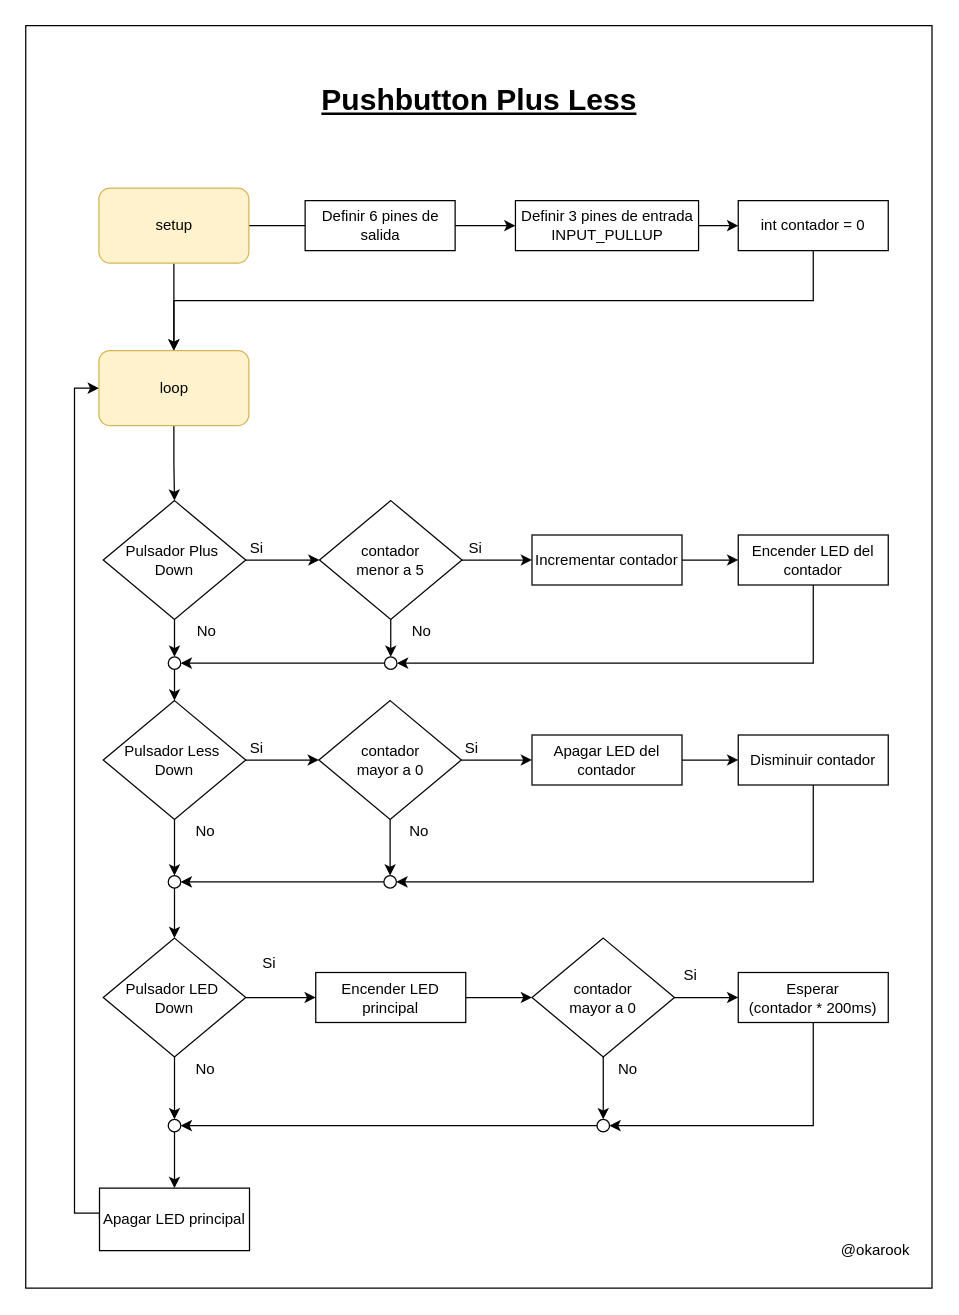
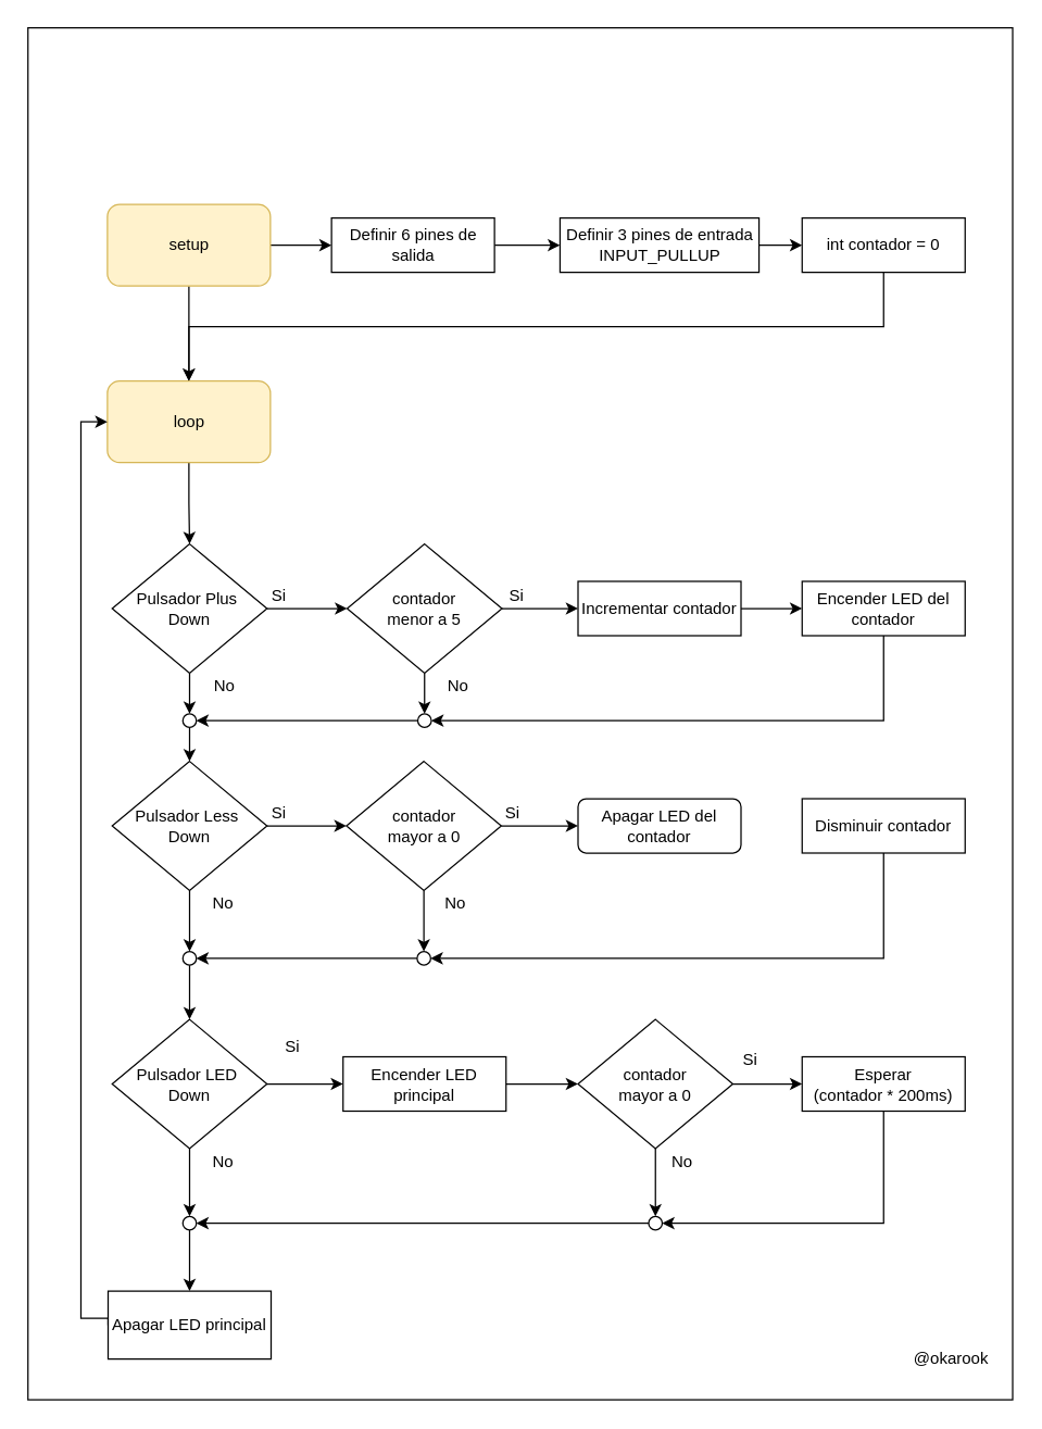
- <mxCell id="15" value="&lt;span style=&quot;font-size: 24px&quot;&gt;&lt;b&gt;&lt;u&gt;Pushbutton Plus Less&lt;/u&gt;&lt;/b&gt;&lt;/span&gt;" style="text;html=1;strokeColor=none;fillColor=none;align=center;verticalAlign=middle;whiteSpace=wrap;rounded=0;" parent="1" vertex="1"><mxGeometry x="247.5" y="70" width="270" height="20" as="geometry" /></mxCell>
- <mxCell id="3" style="edgeStyle=orthogonalEdgeStyle;rounded=0;orthogonalLoop=1;jettySize=auto;html=1;endArrow=none;" parent="1" source="5" target="10" edge="1"><mxGeometry relative="1" as="geometry"><mxPoint x="138.5" y="250" as="targetPoint" /></mxGeometry></mxCell>
+ <mxCell id="3" style="edgeStyle=orthogonalEdgeStyle;rounded=0;orthogonalLoop=1;jettySize=auto;html=1;" parent="1" source="5" target="10" edge="1"><mxGeometry relative="1" as="geometry"><mxPoint x="138.5" y="250" as="targetPoint" /></mxGeometry></mxCell>
- <mxCell id="38" value="Apagar LED del contador" style="whiteSpace=wrap;html=1;rounded=0;" parent="1" vertex="1"><mxGeometry x="425" y="587.5" width="120" height="40" as="geometry" /></mxCell>
+ <mxCell id="38" value="Apagar LED del contador" style="whiteSpace=wrap;html=1;rounded=1;" parent="1" vertex="1"><mxGeometry x="425" y="587.5" width="120" height="40" as="geometry" /></mxCell>
- <mxCell id="37" style="edgeStyle=orthogonalEdgeStyle;rounded=0;orthogonalLoop=1;jettySize=auto;html=1;entryX=0;entryY=0.5;entryDx=0;entryDy=0;" parent="1" source="38" target="45" edge="1"><mxGeometry relative="1" as="geometry" /></mxCell>
